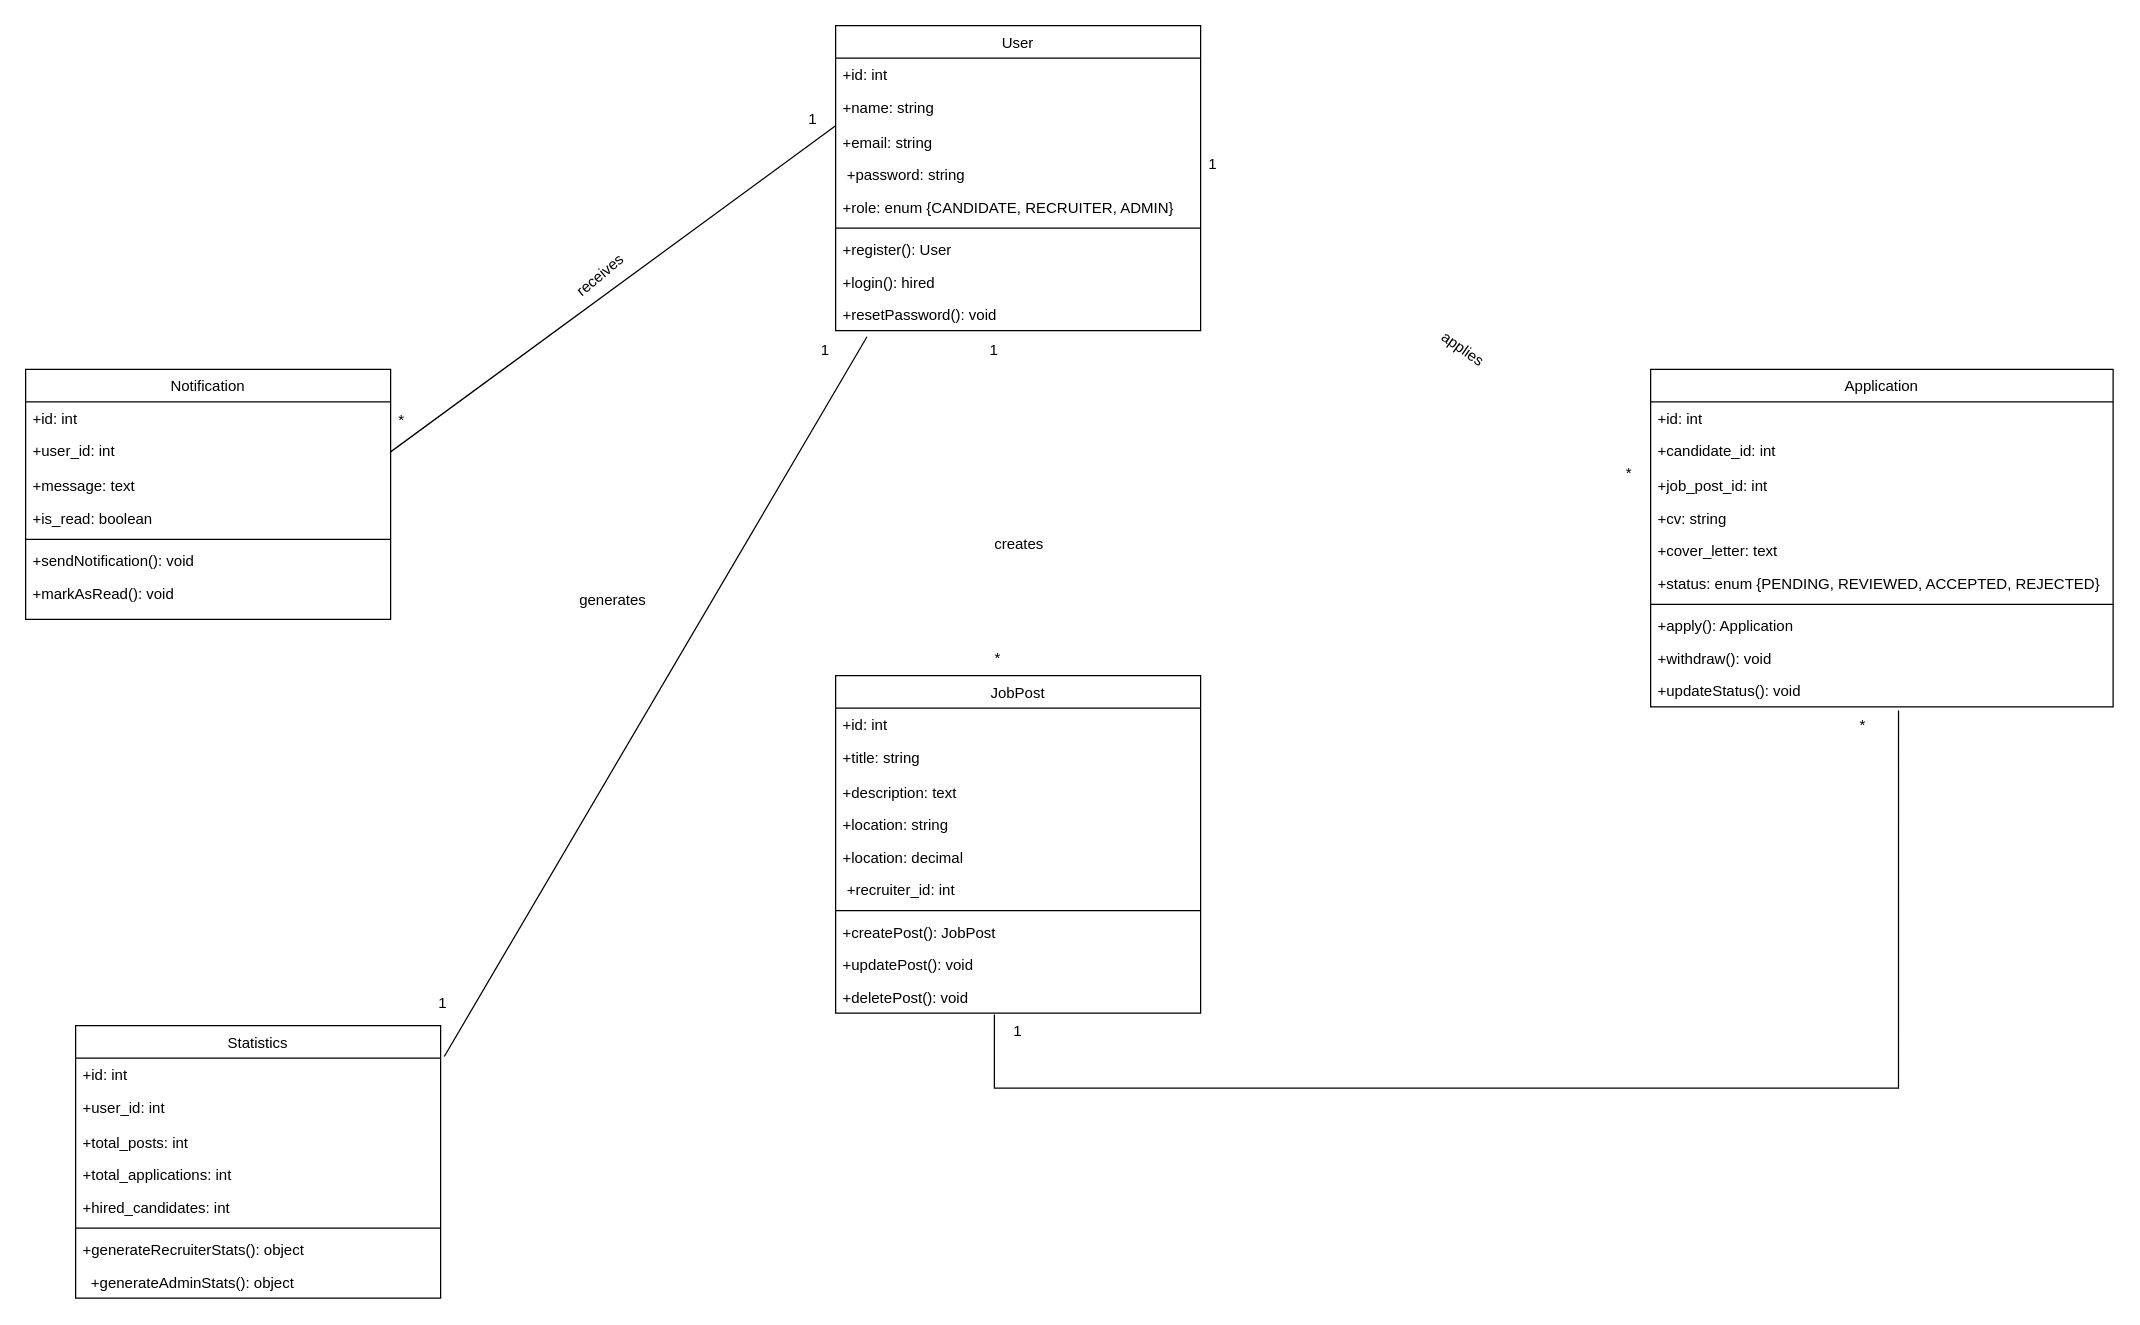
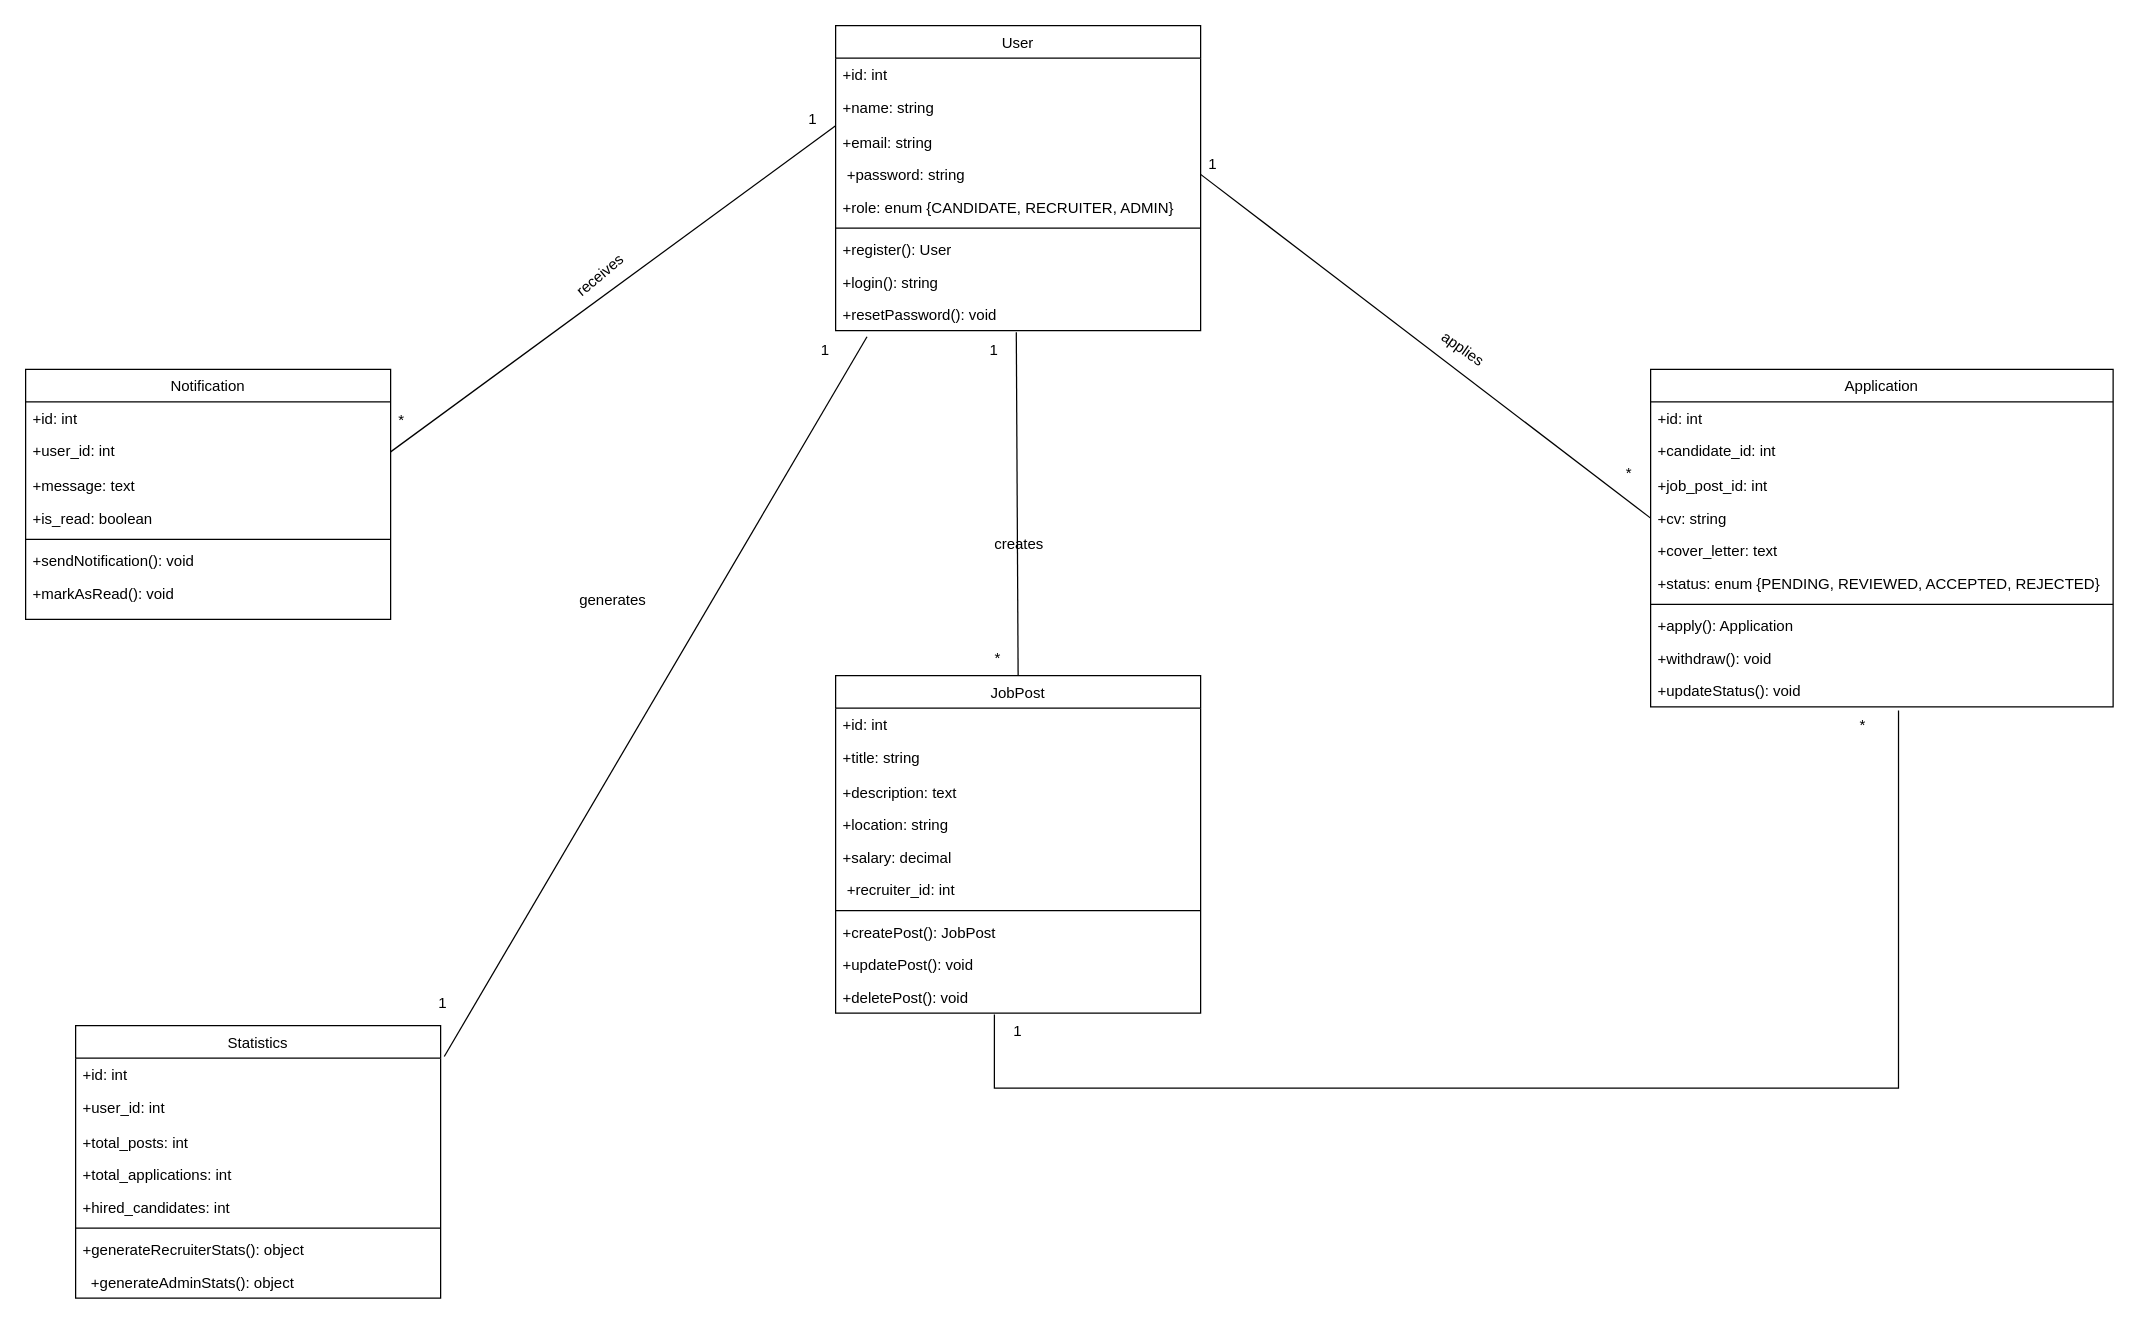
- <mxCell id="10" value="+login(): hired" style="text;align=left;verticalAlign=top;spacingLeft=4;spacingRight=4;overflow=hidden;rotatable=0;points=[[0,0.5],[1,0.5]];portConstraint=eastwest;" parent="2" vertex="1"><mxGeometry y="192" width="292" height="26" as="geometry" /></mxCell>
+ <mxCell id="10" value="+login(): string" style="text;align=left;verticalAlign=top;spacingLeft=4;spacingRight=4;overflow=hidden;rotatable=0;points=[[0,0.5],[1,0.5]];portConstraint=eastwest;" parent="2" vertex="1"><mxGeometry y="192" width="292" height="26" as="geometry" /></mxCell>
+ <mxCell id="55" value="" style="endArrow=none;html=1;rounded=0;exitX=1;exitY=0.5;exitDx=0;exitDy=0;entryX=0;entryY=0.5;entryDx=0;entryDy=0;" parent="1" source="6" target="27" edge="1"><mxGeometry width="50" height="50" relative="1" as="geometry"><mxPoint x="1110" y="300" as="sourcePoint" /><mxPoint x="1160" y="250" as="targetPoint" /></mxGeometry></mxCell>
+ <mxCell id="51" value="" style="endArrow=none;html=1;rounded=0;entryX=0.495;entryY=1.051;entryDx=0;entryDy=0;entryPerimeter=0;exitX=0.5;exitY=0;exitDx=0;exitDy=0;" parent="1" source="12" target="11" edge="1"><mxGeometry width="50" height="50" relative="1" as="geometry"><mxPoint x="730" y="450" as="sourcePoint" /><mxPoint x="780" y="400" as="targetPoint" /></mxGeometry></mxCell>
- <mxCell id="17" value="+location: decimal" style="text;align=left;verticalAlign=top;spacingLeft=4;spacingRight=4;overflow=hidden;rotatable=0;points=[[0,0.5],[1,0.5]];portConstraint=eastwest;rounded=0;shadow=0;html=0;" parent="12" vertex="1"><mxGeometry y="132" width="292" height="26" as="geometry" /></mxCell>
+ <mxCell id="17" value="+salary: decimal" style="text;align=left;verticalAlign=top;spacingLeft=4;spacingRight=4;overflow=hidden;rotatable=0;points=[[0,0.5],[1,0.5]];portConstraint=eastwest;rounded=0;shadow=0;html=0;" parent="12" vertex="1"><mxGeometry y="132" width="292" height="26" as="geometry" /></mxCell>
